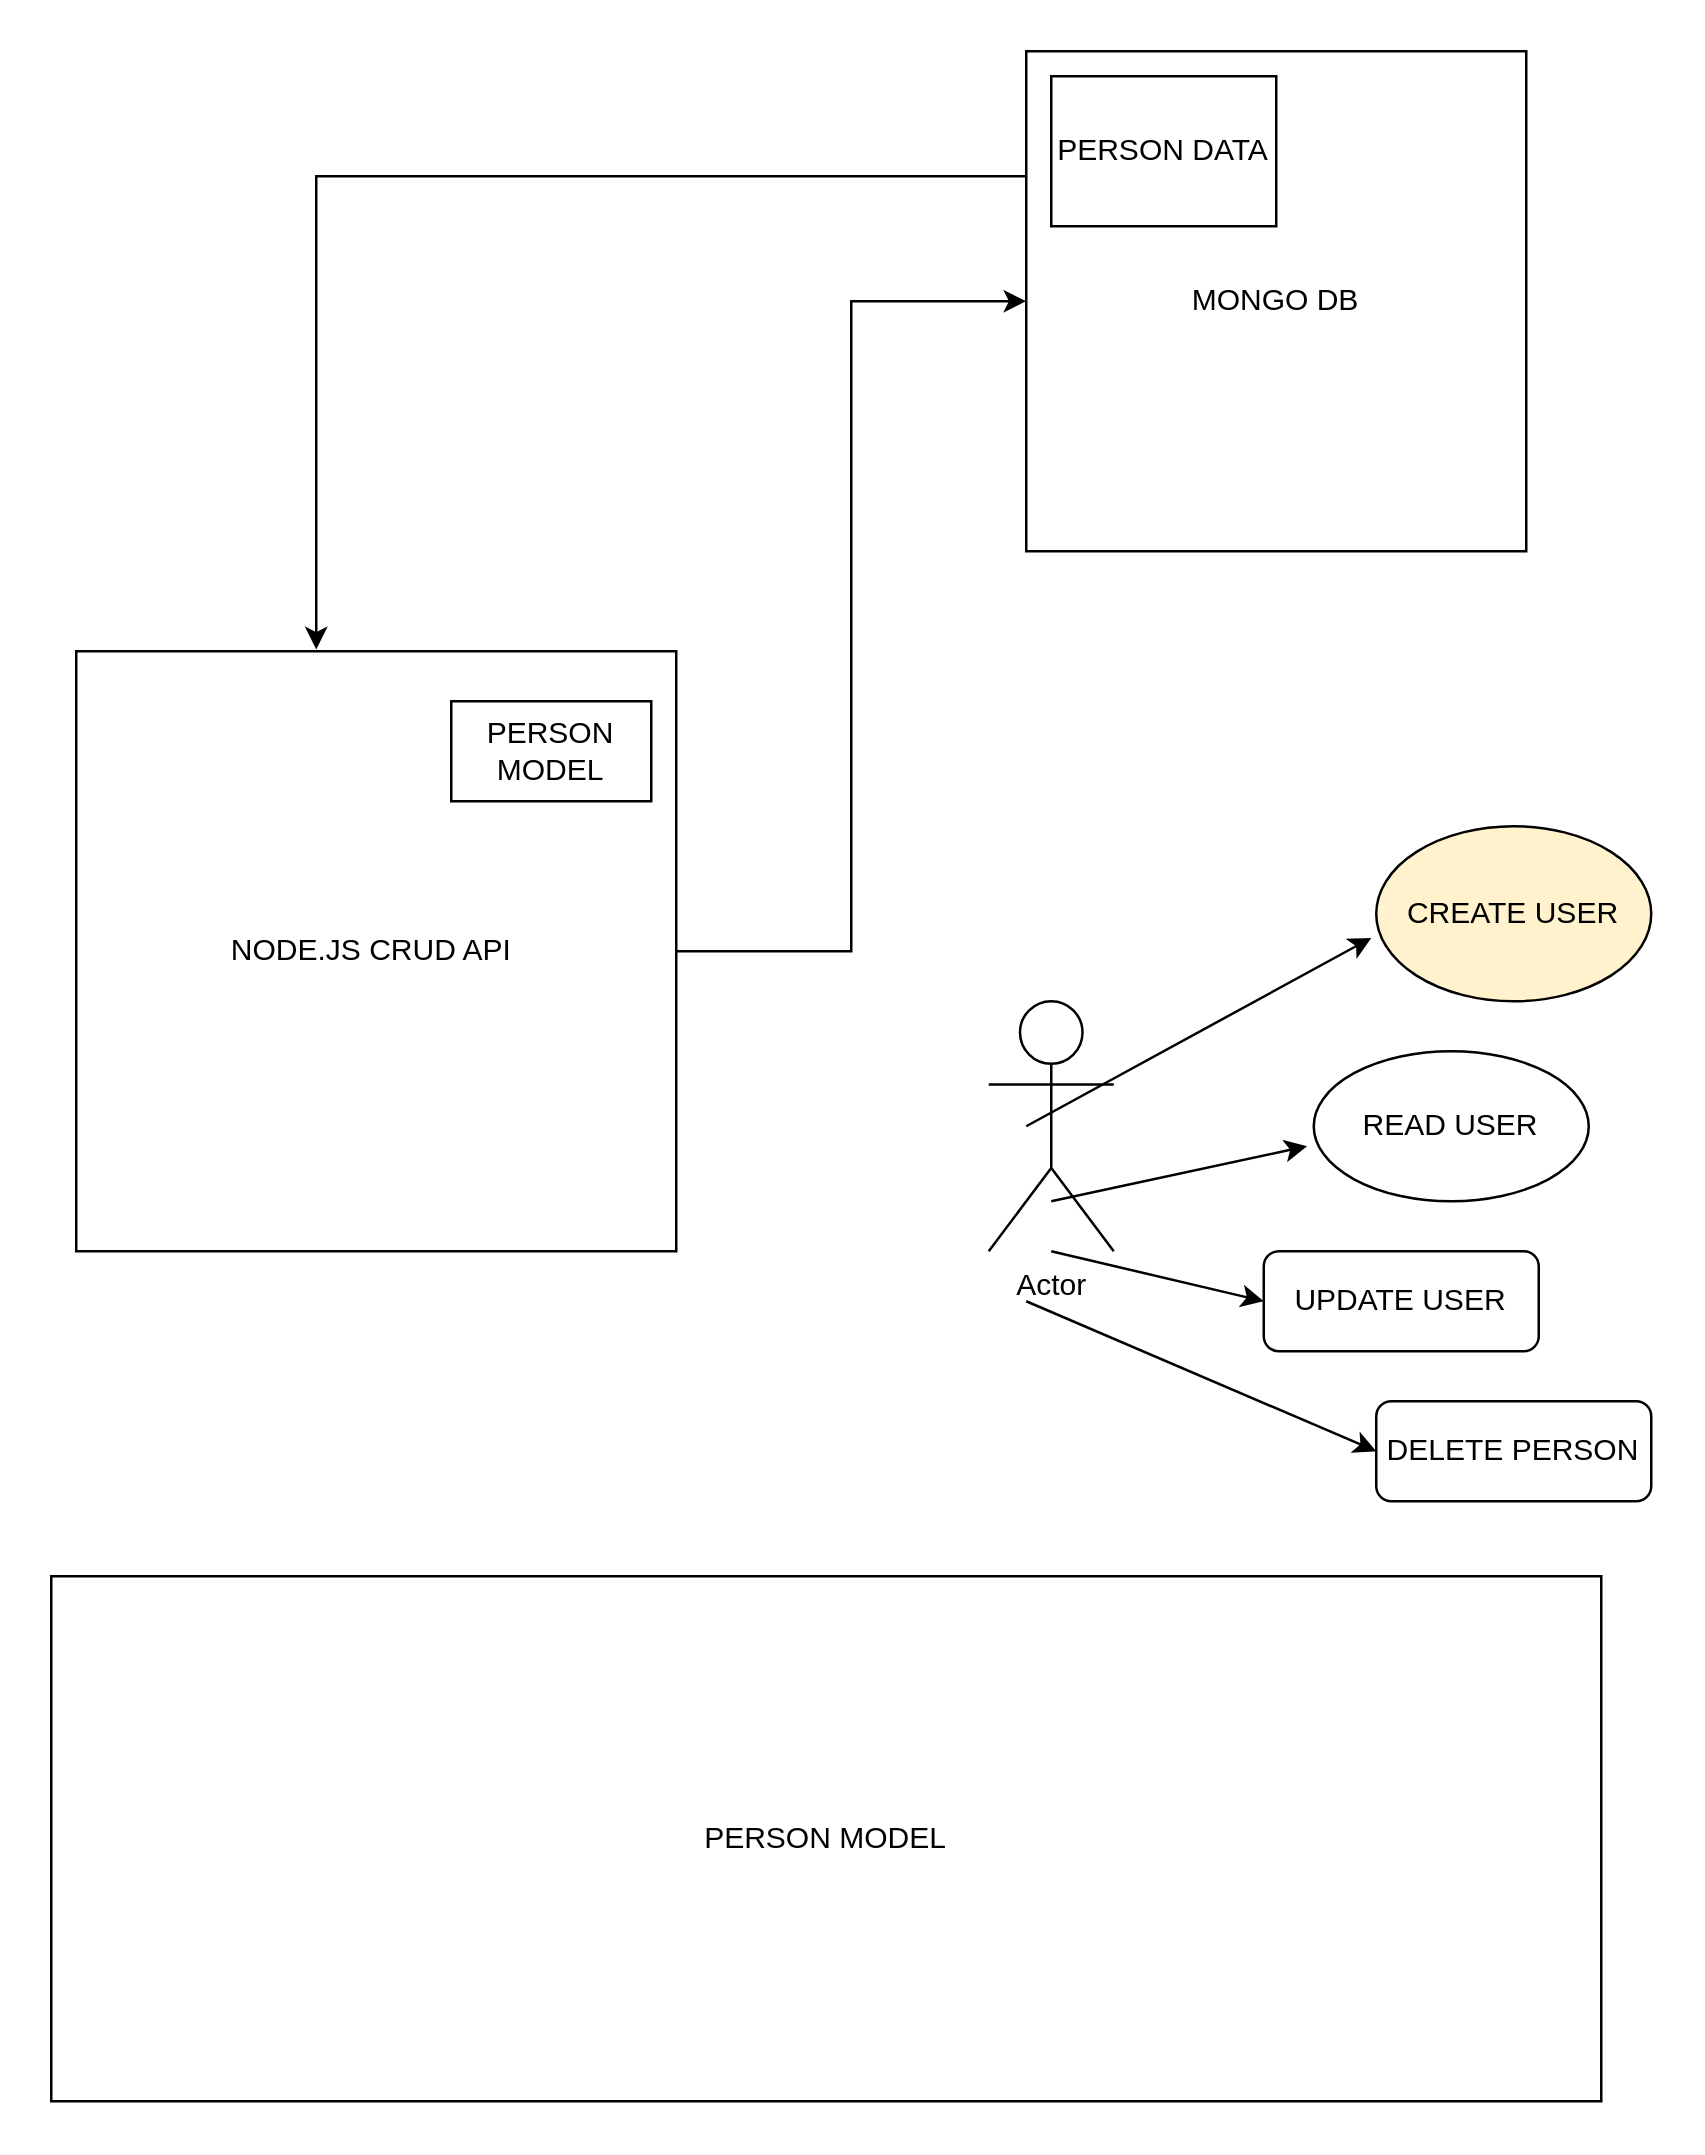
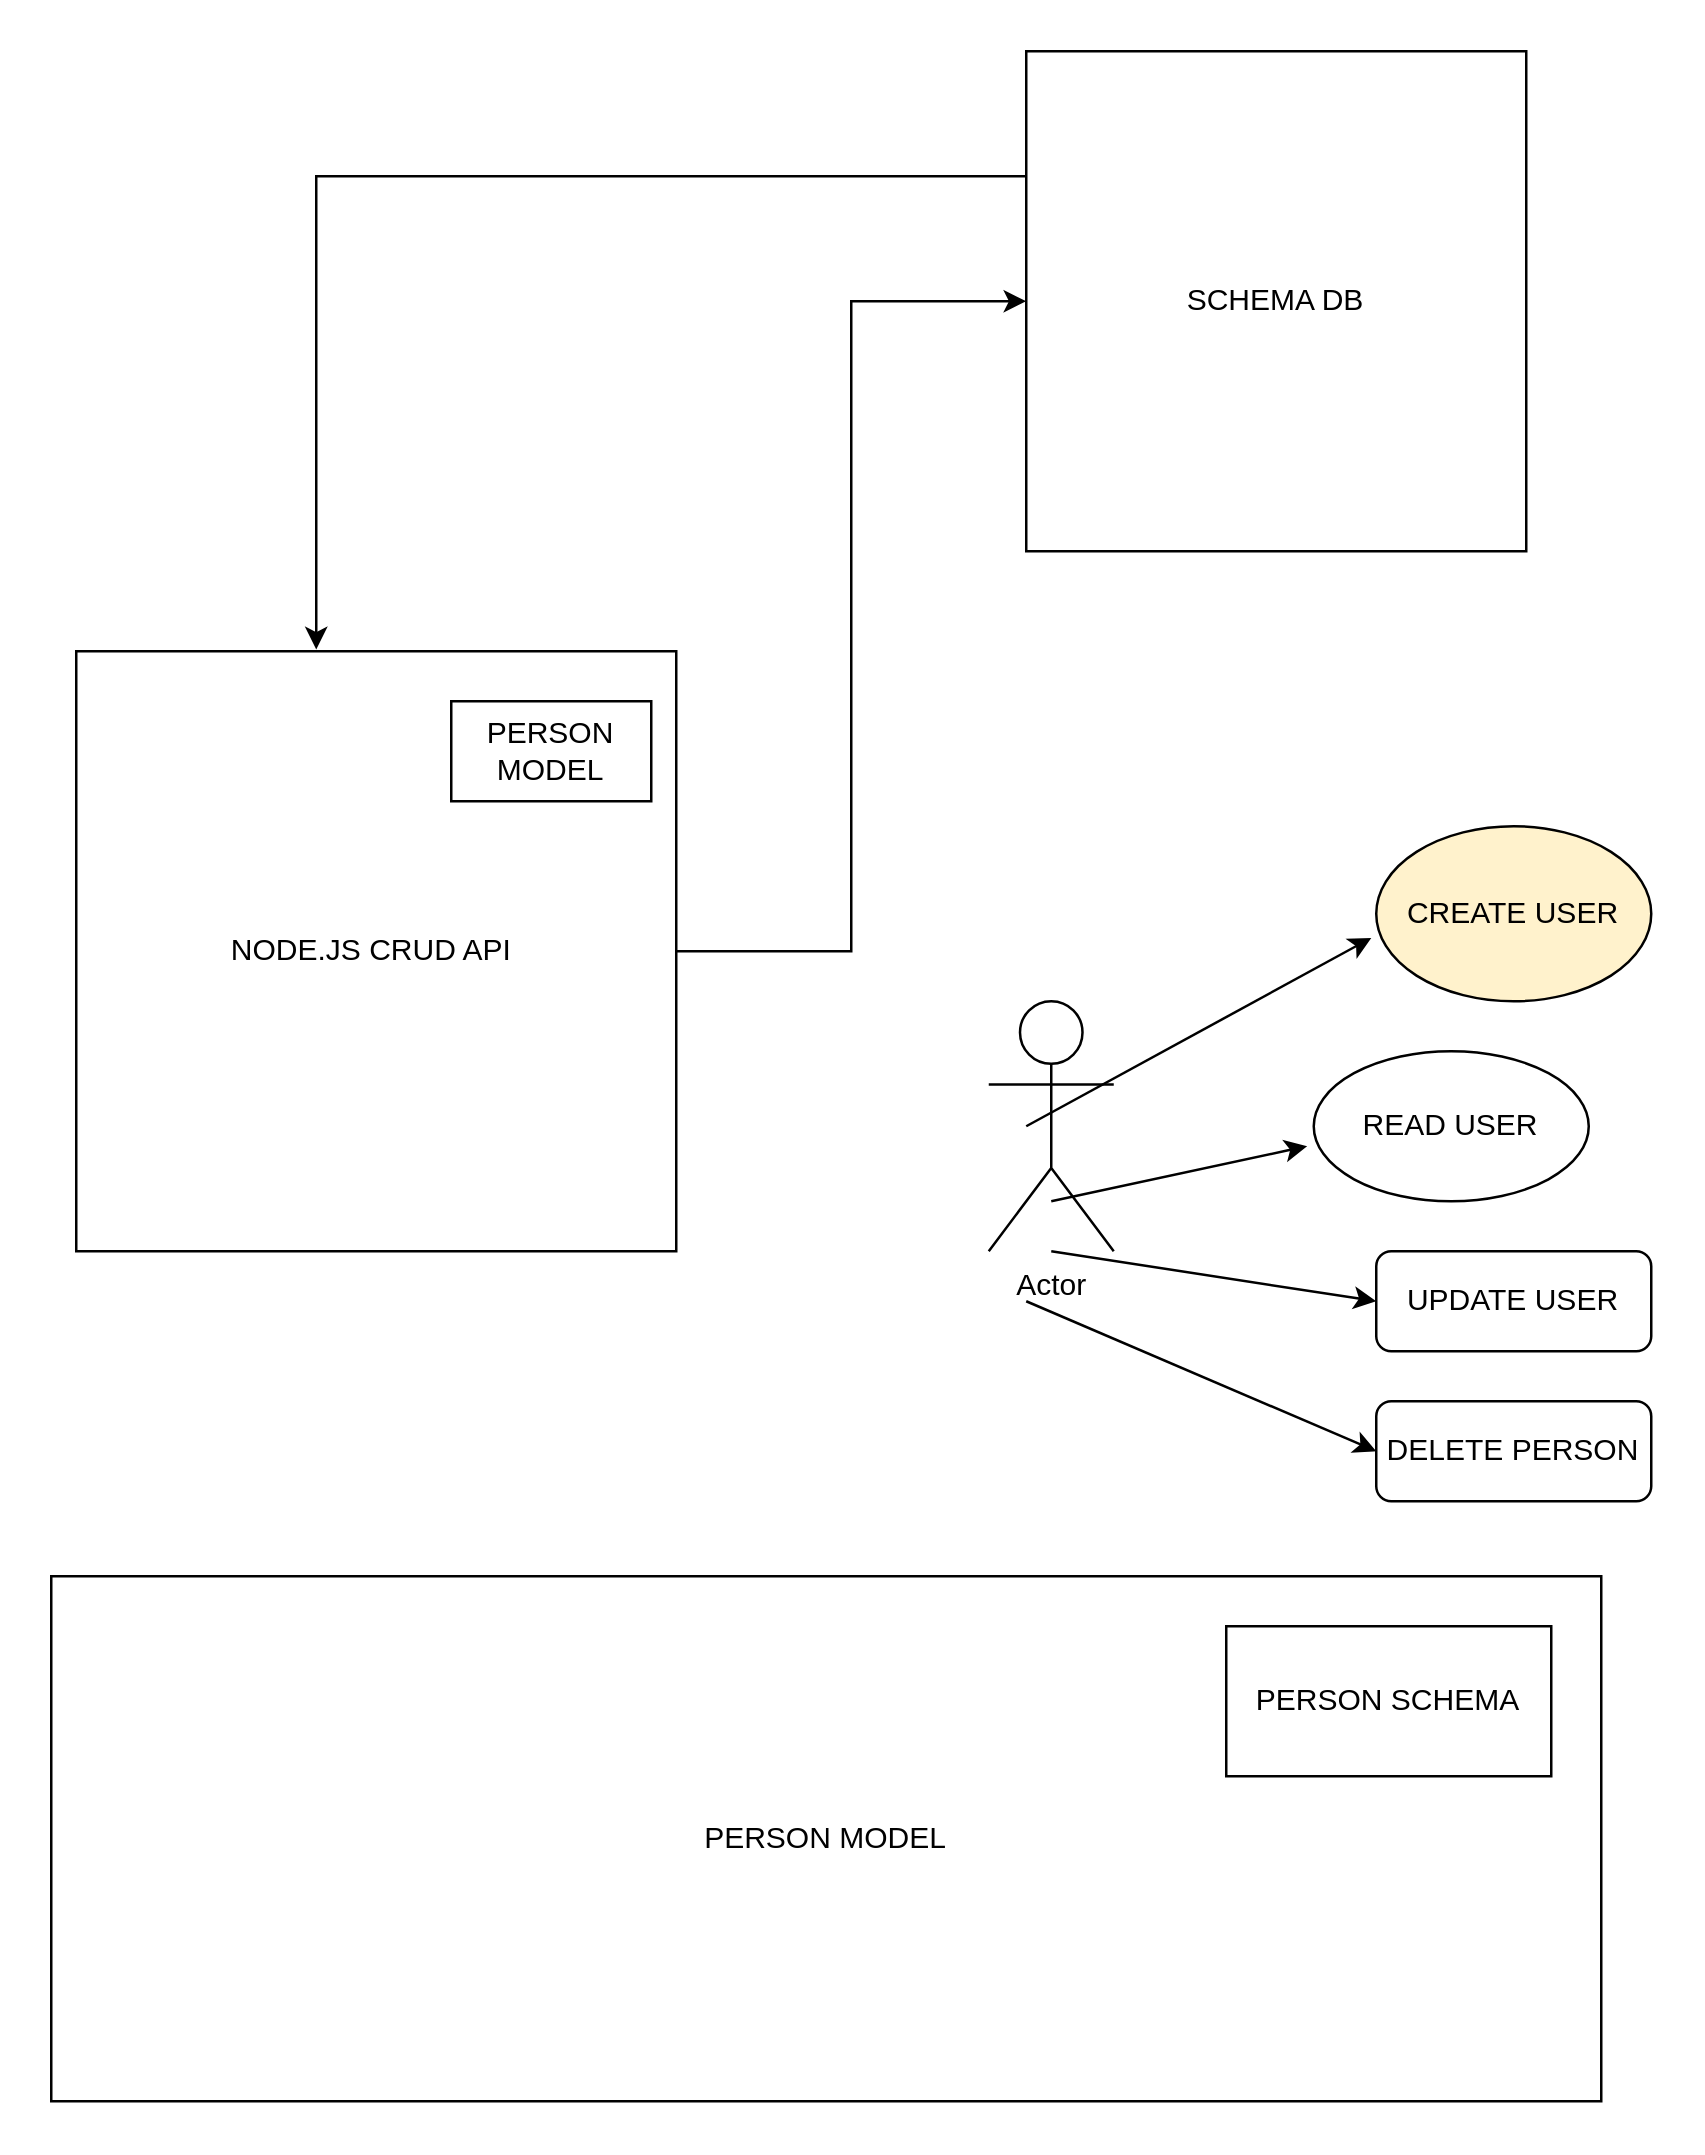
- <mxCell id="7" value="PERSON DATA" style="rounded=0;whiteSpace=wrap;html=1;" vertex="1" parent="1"><mxGeometry x="420" y="30" width="90" height="60" as="geometry" /></mxCell>
- <mxCell id="5" value="MONGO DB" style="whiteSpace=wrap;html=1;aspect=fixed;" vertex="1" parent="1"><mxGeometry x="410" y="20" width="200" height="200" as="geometry" /></mxCell>
+ <mxCell id="5" value="SCHEMA DB" style="whiteSpace=wrap;html=1;aspect=fixed;" vertex="1" parent="1"><mxGeometry x="410" y="20" width="200" height="200" as="geometry" /></mxCell>
- <mxCell id="14" value="UPDATE USER" style="rounded=1;whiteSpace=wrap;html=1;" vertex="1" parent="1"><mxGeometry x="505" y="500" width="110" height="40" as="geometry" /></mxCell>
+ <mxCell id="14" value="UPDATE USER" style="rounded=1;whiteSpace=wrap;html=1;" vertex="1" parent="1"><mxGeometry x="550" y="500" width="110" height="40" as="geometry" /></mxCell>
+ <mxCell id="9" value="PERSON SCHEMA" style="rounded=0;whiteSpace=wrap;html=1;" vertex="1" parent="1"><mxGeometry x="490" y="650" width="130" height="60" as="geometry" /></mxCell>
